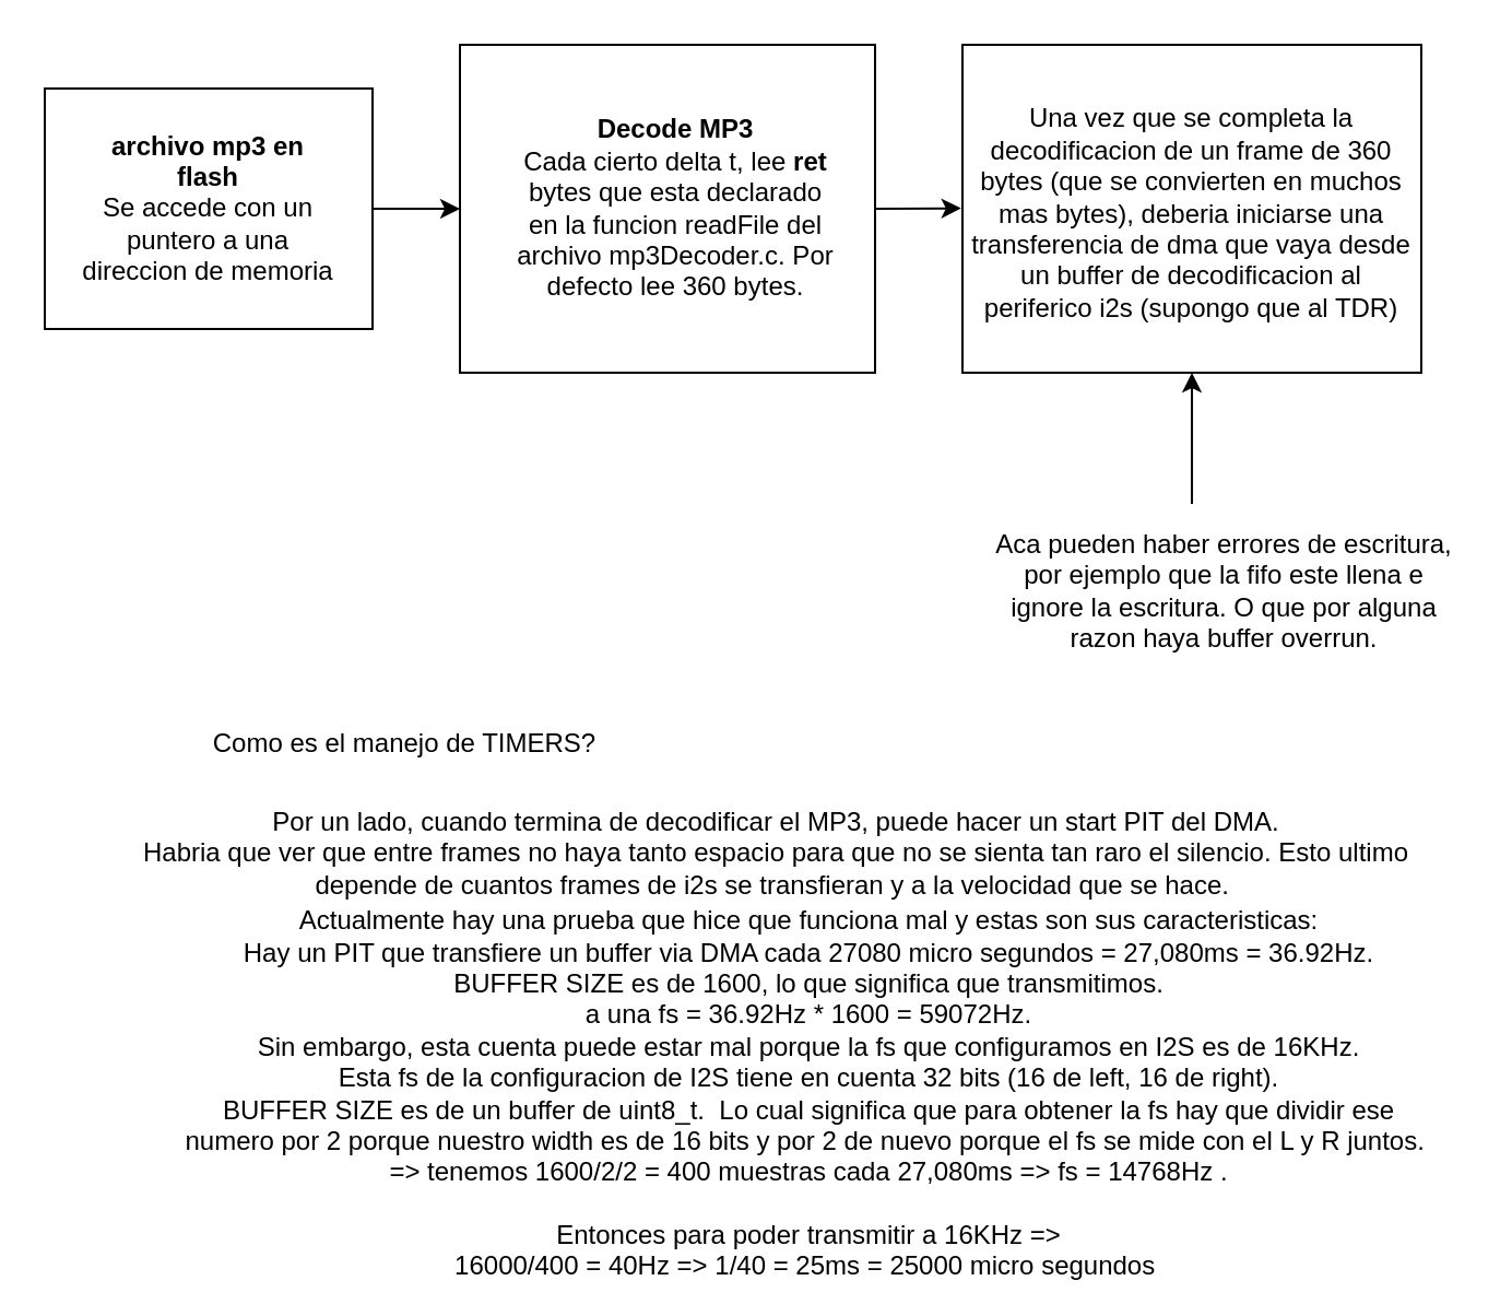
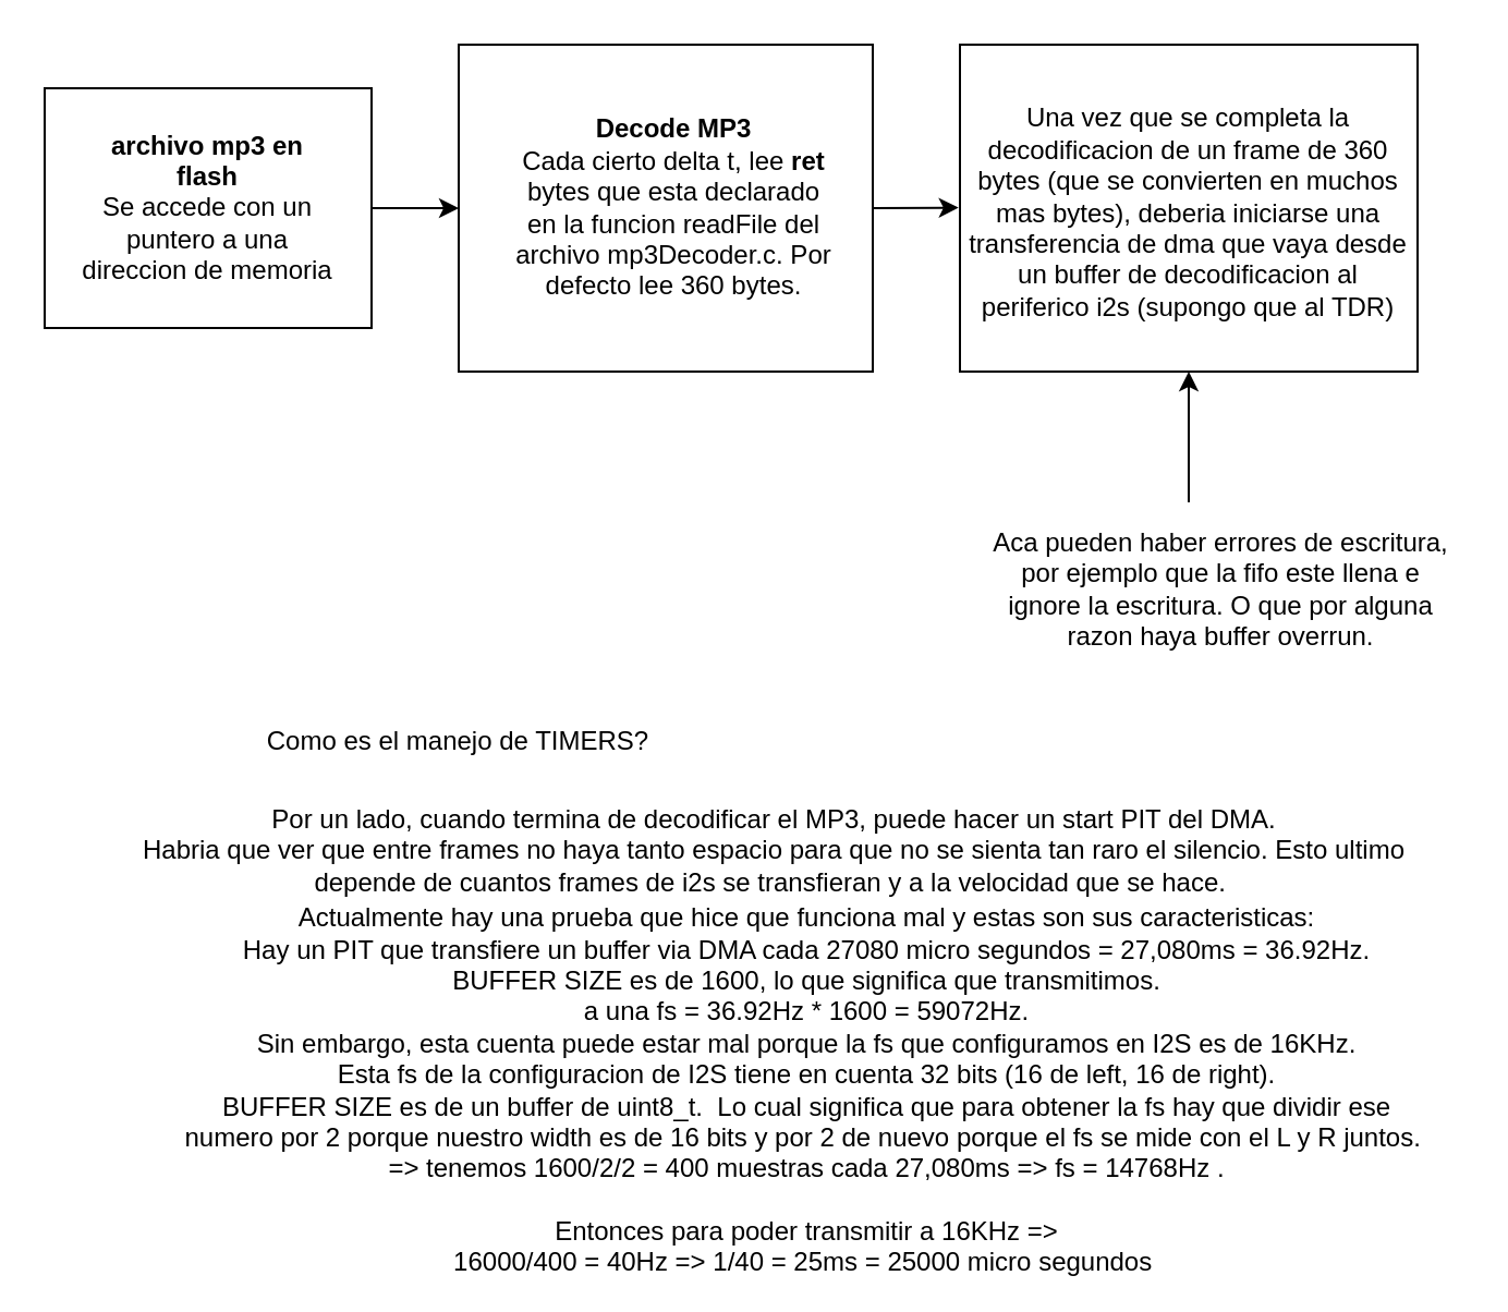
- <mxCell id="15" value="Como es el manejo de TIMERS?" style="text;html=1;strokeColor=none;fillColor=none;align=center;verticalAlign=middle;whiteSpace=wrap;rounded=0;" vertex="1" parent="1"><mxGeometry x="60" y="330" width="250" height="20" as="geometry" /></mxCell>
+ <mxCell id="15" value="Como es el manejo de TIMERS?" style="text;html=1;strokeColor=none;fillColor=none;align=center;verticalAlign=middle;whiteSpace=wrap;rounded=0;" vertex="1" parent="1"><mxGeometry x="85" y="330" width="250" height="20" as="geometry" /></mxCell>
